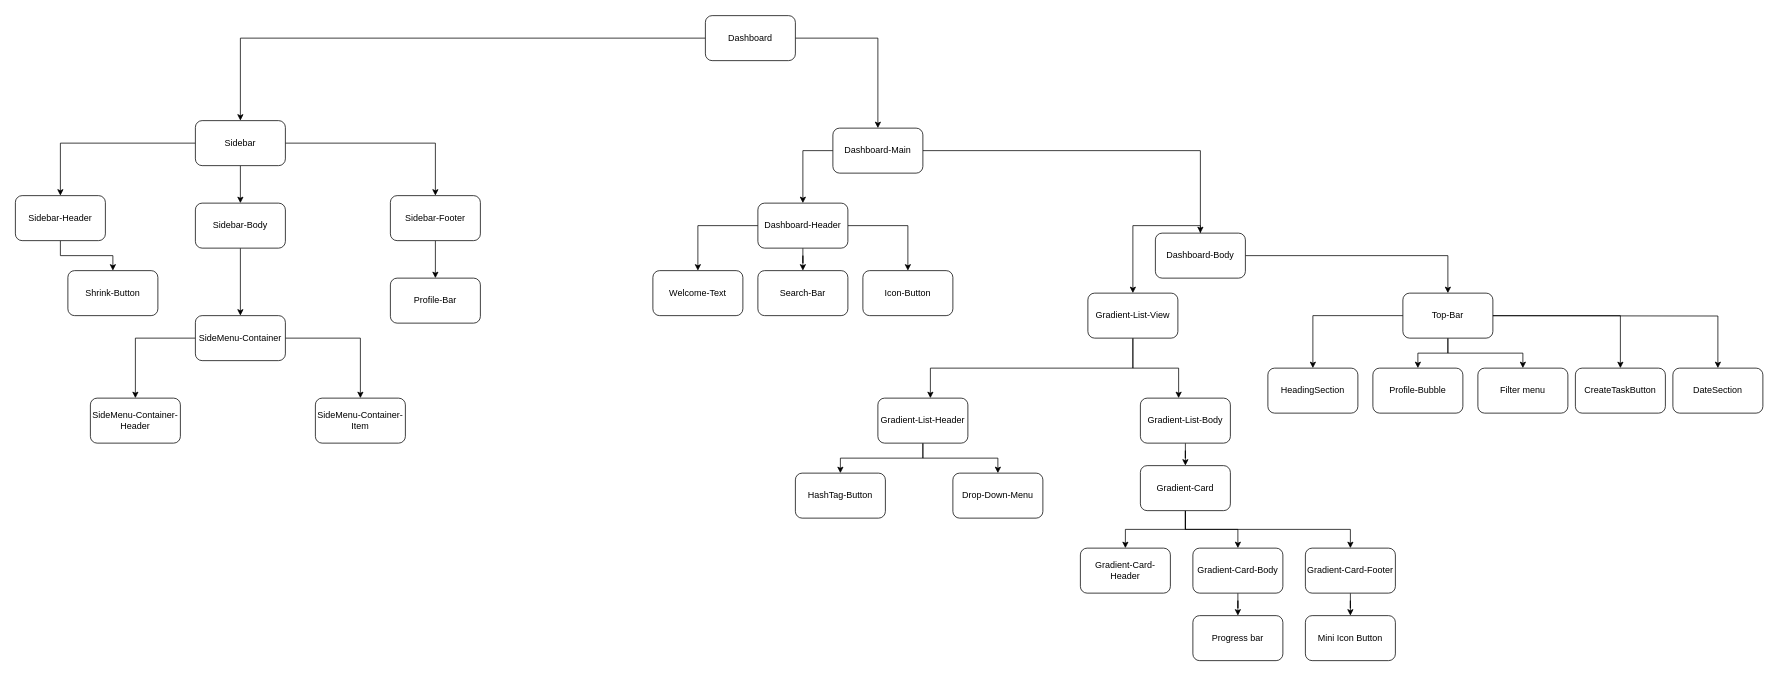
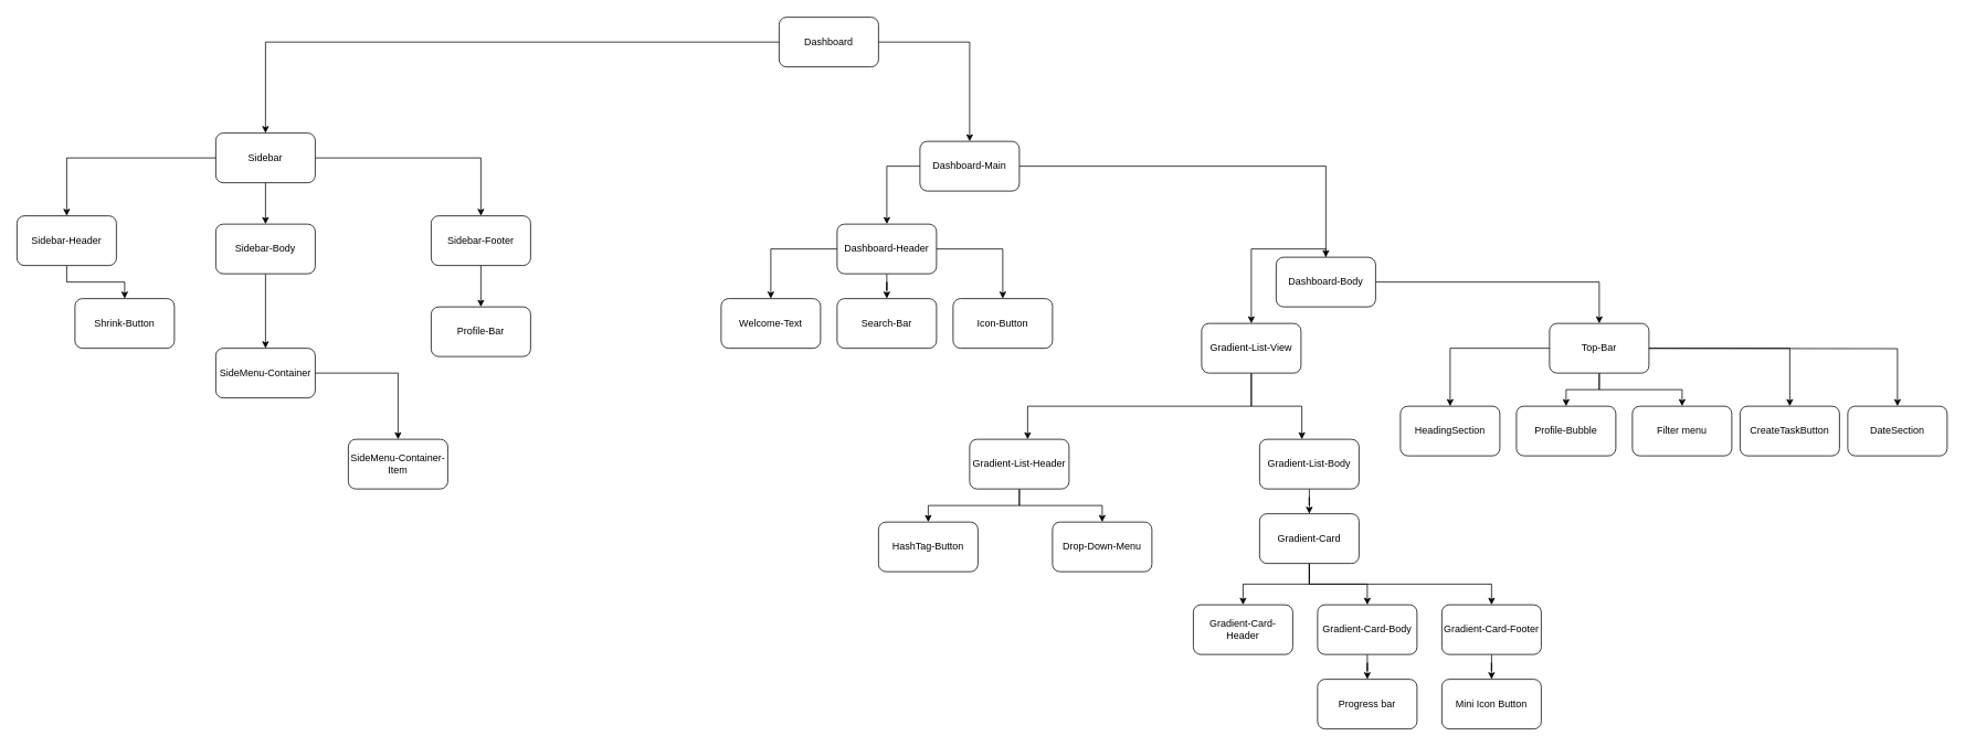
- <mxCell id="61" style="edgeStyle=orthogonalEdgeStyle;rounded=0;orthogonalLoop=1;jettySize=auto;html=1;" edge="1" parent="1" source="63" target="64"><mxGeometry relative="1" as="geometry"><mxPoint x="200" y="530" as="targetPoint" /></mxGeometry></mxCell>
- <mxCell id="64" value="SideMenu-Container-Header" style="rounded=1;whiteSpace=wrap;html=1;" vertex="1" parent="1"><mxGeometry x="120" y="530" width="120" height="60" as="geometry" /></mxCell>
